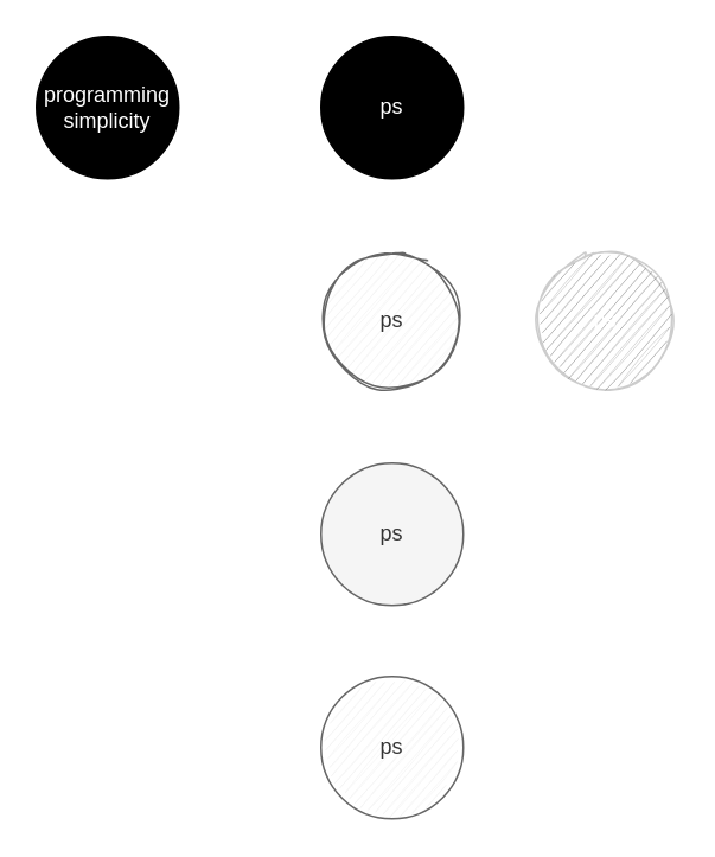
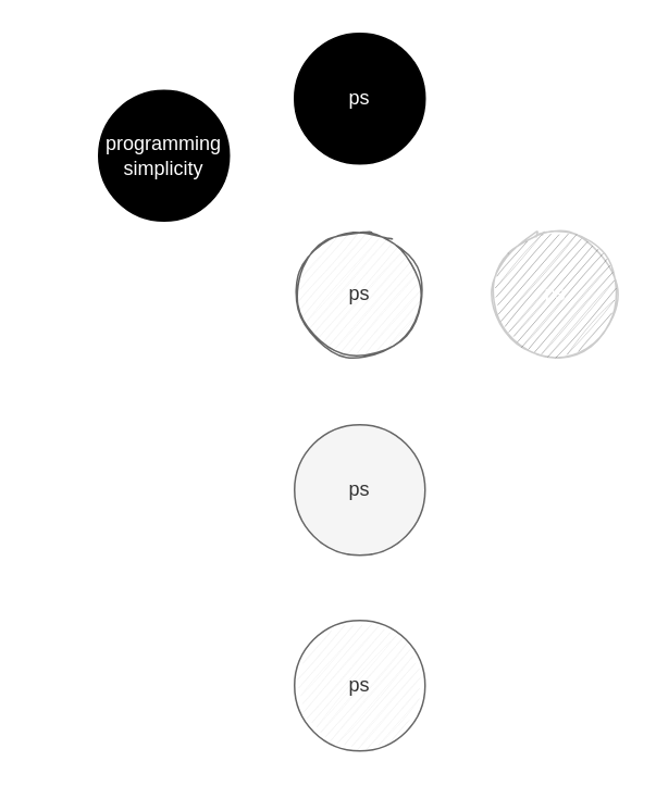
- <mxCell id="2" value="programming&lt;br&gt;simplicity" style="ellipse;whiteSpace=wrap;html=1;aspect=fixed;sketch=0;fillColor=#000000;fontColor=#FFFFFF;" parent="1" vertex="1"><mxGeometry x="20" y="20" width="80" height="80" as="geometry" /></mxCell>
+ <mxCell id="2" value="programming&lt;br&gt;simplicity" style="ellipse;whiteSpace=wrap;html=1;aspect=fixed;sketch=0;fillColor=#000000;fontColor=#FFFFFF;" parent="1" vertex="1"><mxGeometry x="60" y="55" width="80" height="80" as="geometry" /></mxCell>
